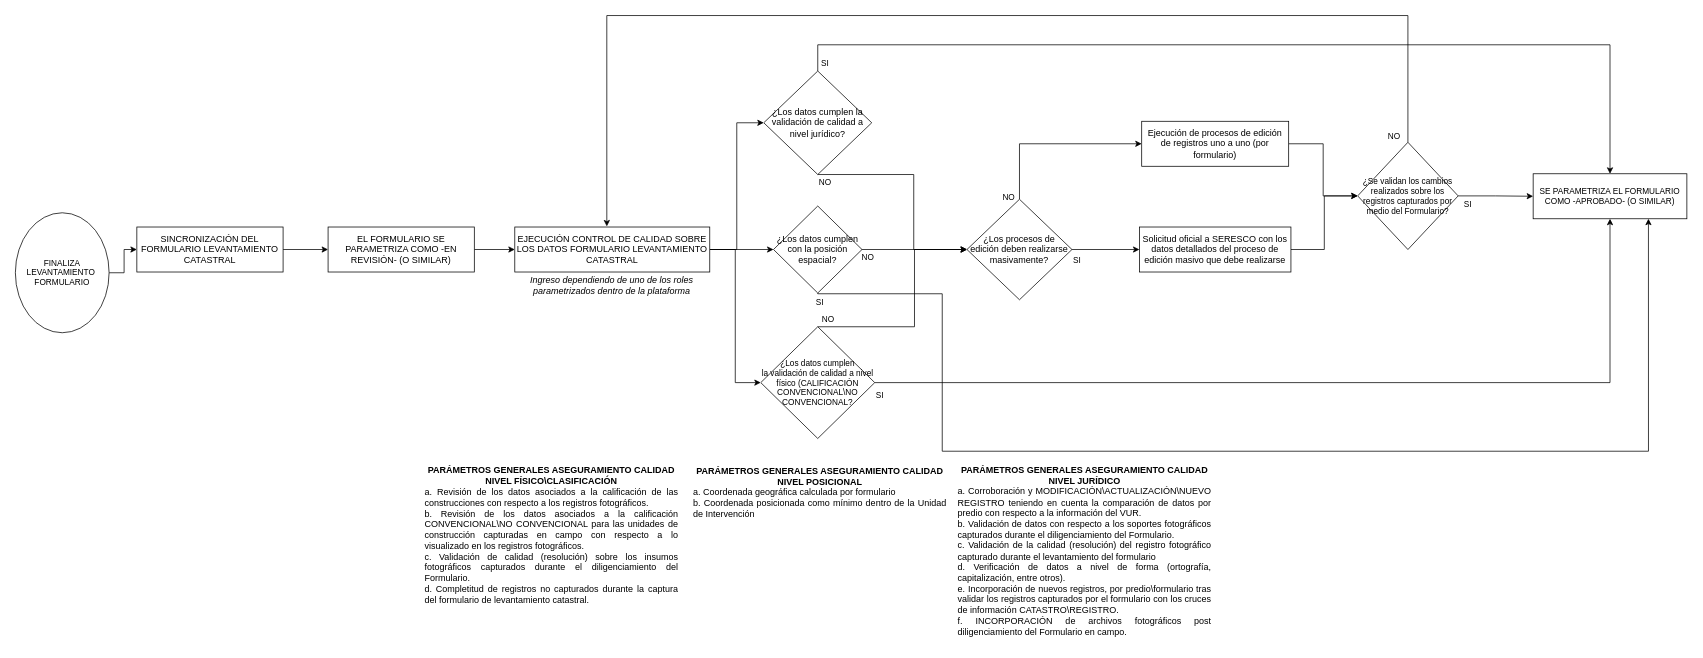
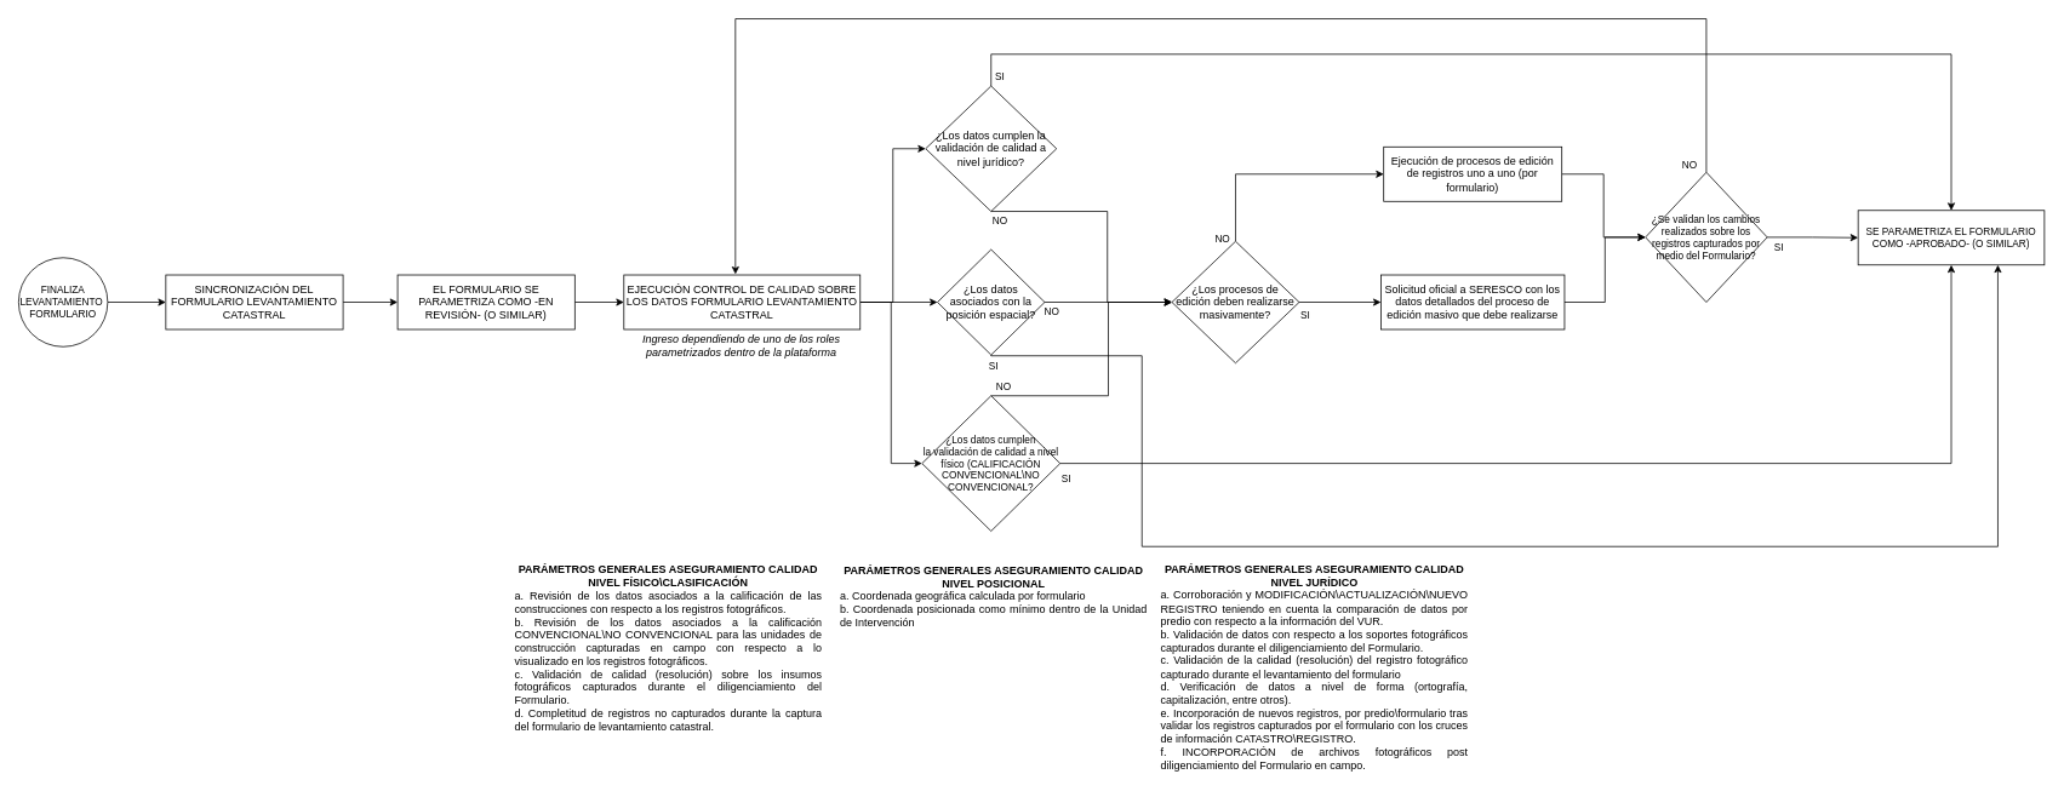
- <mxCell id="18" value="¿Los datos cumplen con la posición espacial?" style="rhombus;whiteSpace=wrap;html=1;" vertex="1" parent="1"><mxGeometry x="1031" y="274" width="118" height="116" as="geometry" /></mxCell>
+ <mxCell id="18" value="¿Los datos asociados con la posición espacial?" style="rhombus;whiteSpace=wrap;html=1;" vertex="1" parent="1"><mxGeometry x="1031" y="274" width="118" height="116" as="geometry" /></mxCell>
- <mxCell id="45" value="FINALIZA LEVANTAMIENTO&amp;nbsp;&lt;br&gt;FORMULARIO" style="ellipse;whiteSpace=wrap;html=1;aspect=fixed;fontSize=11;" vertex="1" parent="1"><mxGeometry x="20" y="283" width="125" height="160" as="geometry" /></mxCell>
+ <mxCell id="45" value="FINALIZA LEVANTAMIENTO&amp;nbsp;&lt;br&gt;FORMULARIO" style="ellipse;whiteSpace=wrap;html=1;aspect=fixed;fontSize=11;" vertex="1" parent="1"><mxGeometry x="20" y="283" width="98" height="98" as="geometry" /></mxCell>
